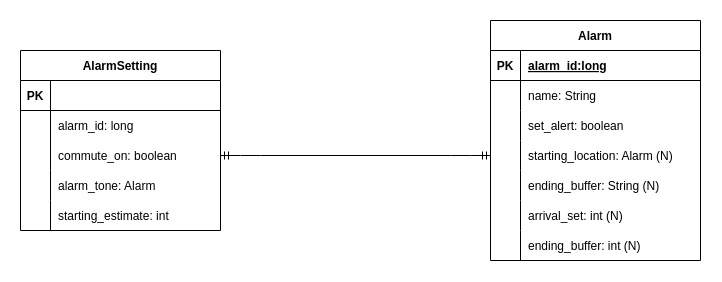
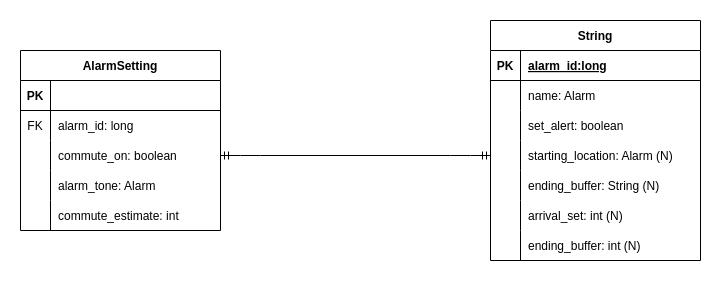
- <mxCell id="3" value="Alarm" style="shape=table;startSize=30;container=1;collapsible=1;childLayout=tableLayout;fixedRows=1;rowLines=0;fontStyle=1;align=center;resizeLast=1;" parent="1" vertex="1"><mxGeometry x="490" y="20" width="210" height="240" as="geometry" /></mxCell>
+ <mxCell id="3" value="String" style="shape=table;startSize=30;container=1;collapsible=1;childLayout=tableLayout;fixedRows=1;rowLines=0;fontStyle=1;align=center;resizeLast=1;" parent="1" vertex="1"><mxGeometry x="490" y="20" width="210" height="240" as="geometry" /></mxCell>
- <mxCell id="9" value="name: String" style="shape=partialRectangle;connectable=0;fillColor=none;top=0;left=0;bottom=0;right=0;align=left;spacingLeft=6;overflow=hidden;" parent="7" vertex="1"><mxGeometry x="30" width="180" height="30" as="geometry" /></mxCell>
+ <mxCell id="9" value="name: Alarm" style="shape=partialRectangle;connectable=0;fillColor=none;top=0;left=0;bottom=0;right=0;align=left;spacingLeft=6;overflow=hidden;" parent="7" vertex="1"><mxGeometry x="30" width="180" height="30" as="geometry" /></mxCell>
+ <mxCell id="29" value="FK" style="shape=partialRectangle;connectable=0;fillColor=none;top=0;left=0;bottom=0;right=0;editable=1;overflow=hidden;" vertex="1" parent="28"><mxGeometry width="30" height="30" as="geometry" /></mxCell>
- <mxCell id="39" value="starting_estimate: int" style="shape=partialRectangle;connectable=0;fillColor=none;top=0;left=0;bottom=0;right=0;align=left;spacingLeft=6;overflow=hidden;" parent="37" vertex="1"><mxGeometry x="30" width="170" height="30" as="geometry" /></mxCell>
+ <mxCell id="39" value="commute_estimate: int" style="shape=partialRectangle;connectable=0;fillColor=none;top=0;left=0;bottom=0;right=0;align=left;spacingLeft=6;overflow=hidden;" parent="37" vertex="1"><mxGeometry x="30" width="170" height="30" as="geometry" /></mxCell>
